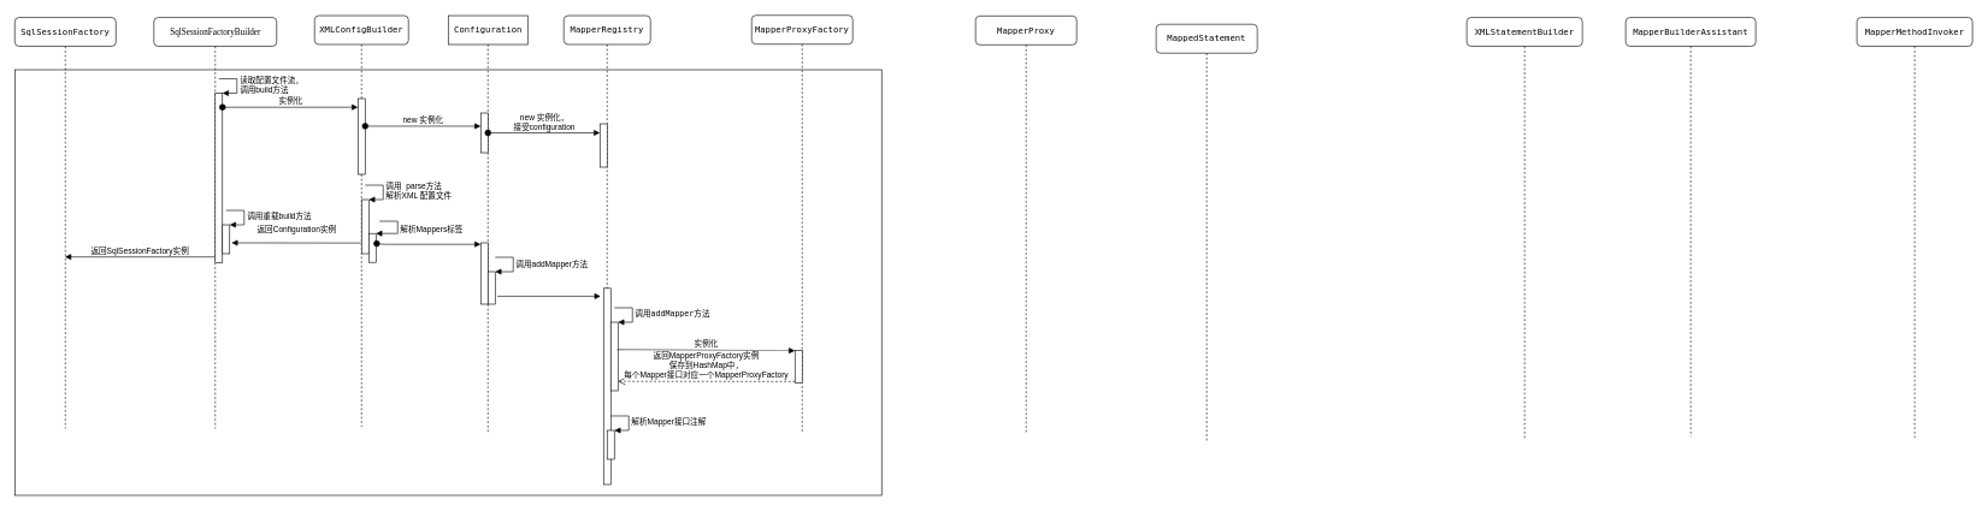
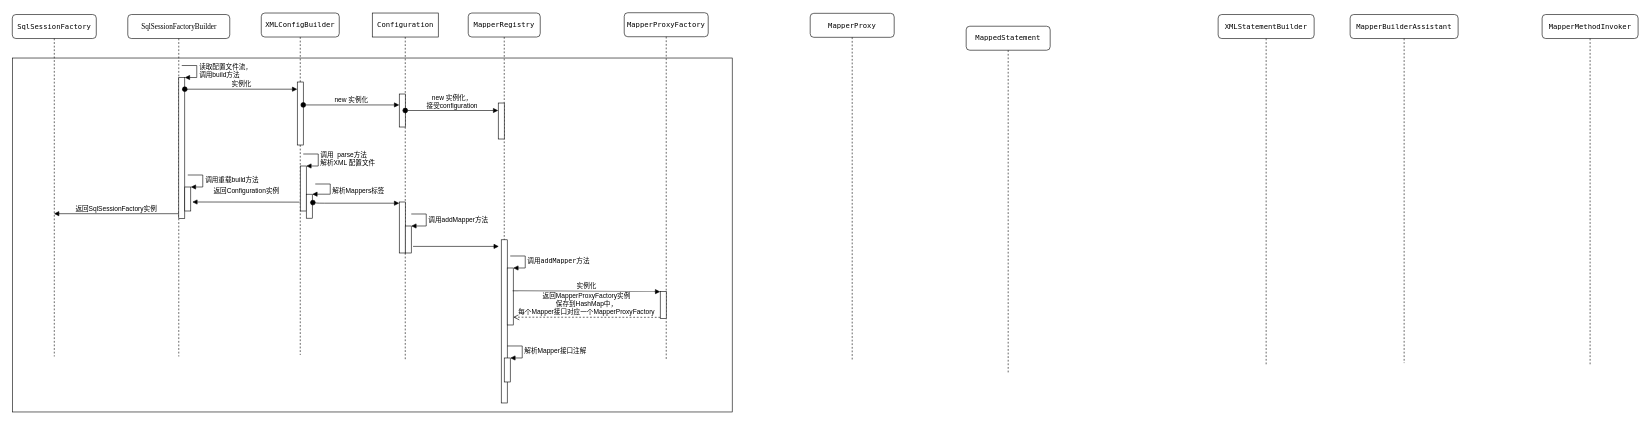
- <mxCell id="40" value="&lt;pre&gt;&lt;pre&gt;&lt;pre&gt;&lt;pre&gt;MappedStatement&lt;/pre&gt;&lt;/pre&gt;&lt;/pre&gt;&lt;/pre&gt;" style="shape=umlLifeline;perimeter=lifelinePerimeter;whiteSpace=wrap;html=1;container=1;collapsible=0;recursiveResize=0;outlineConnect=0;rounded=1;shadow=0;comic=0;labelBackgroundColor=none;strokeColor=#000000;strokeWidth=1;fillColor=#FFFFFF;fontFamily=Verdana;fontSize=12;fontColor=#000000;align=center;" vertex="1" parent="1"><mxGeometry x="1600" y="33" width="140" height="580" as="geometry" /></mxCell>
+ <mxCell id="40" value="&lt;pre&gt;&lt;pre&gt;&lt;pre&gt;&lt;pre&gt;MappedStatement&lt;/pre&gt;&lt;/pre&gt;&lt;/pre&gt;&lt;/pre&gt;" style="shape=umlLifeline;perimeter=lifelinePerimeter;whiteSpace=wrap;html=1;container=1;collapsible=0;recursiveResize=0;outlineConnect=0;rounded=1;shadow=0;comic=0;labelBackgroundColor=none;strokeColor=#000000;strokeWidth=1;fillColor=#FFFFFF;fontFamily=Verdana;fontSize=12;fontColor=#000000;align=center;" vertex="1" parent="1"><mxGeometry x="1610" y="43" width="140" height="580" as="geometry" /></mxCell>
